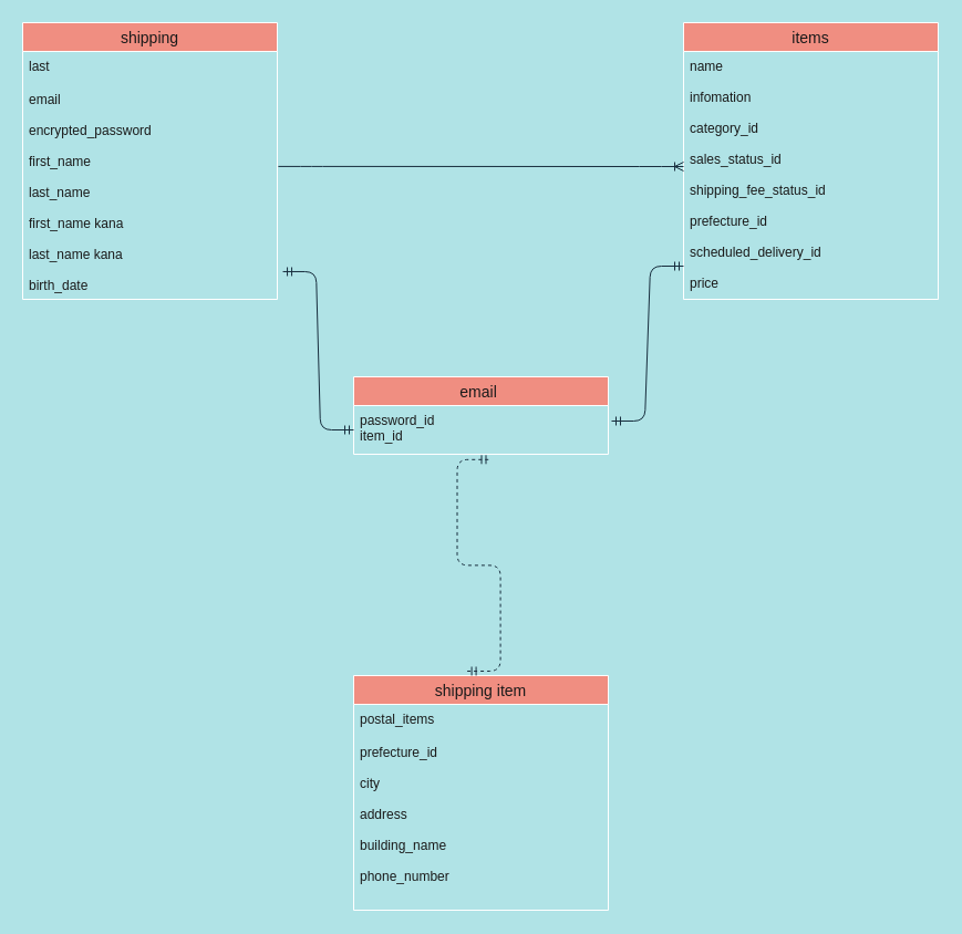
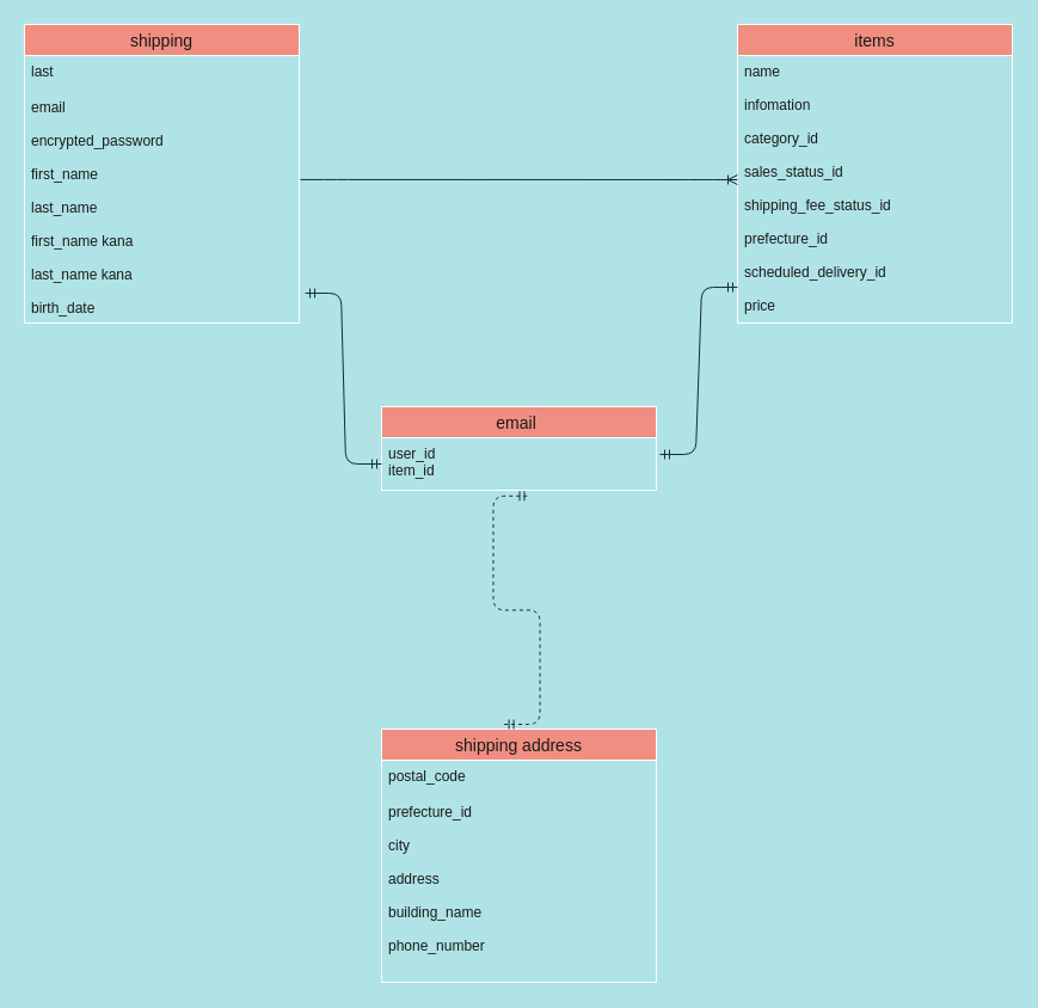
- <mxCell id="14" value="password_id&#10;item_id" style="text;strokeColor=none;fillColor=none;spacingLeft=4;spacingRight=4;overflow=hidden;rotatable=0;points=[[0,0.5],[1,0.5]];portConstraint=eastwest;fontSize=12;fontColor=#1A1A1A;" vertex="1" parent="13"><mxGeometry y="26" width="230" height="44" as="geometry" /></mxCell>
+ <mxCell id="14" value="user_id&#10;item_id" style="text;strokeColor=none;fillColor=none;spacingLeft=4;spacingRight=4;overflow=hidden;rotatable=0;points=[[0,0.5],[1,0.5]];portConstraint=eastwest;fontSize=12;fontColor=#1A1A1A;" vertex="1" parent="13"><mxGeometry y="26" width="230" height="44" as="geometry" /></mxCell>
- <mxCell id="10" value="shipping item" style="swimlane;fontStyle=0;childLayout=stackLayout;horizontal=1;startSize=26;horizontalStack=0;resizeParent=1;resizeParentMax=0;resizeLast=0;collapsible=1;marginBottom=0;align=center;fontSize=14;fillColor=#F08E81;strokeColor=#FFFFFF;fontColor=#1A1A1A;" parent="1" vertex="1"><mxGeometry x="319" y="610" width="230" height="212" as="geometry" /></mxCell>
+ <mxCell id="10" value="shipping address" style="swimlane;fontStyle=0;childLayout=stackLayout;horizontal=1;startSize=26;horizontalStack=0;resizeParent=1;resizeParentMax=0;resizeLast=0;collapsible=1;marginBottom=0;align=center;fontSize=14;fillColor=#F08E81;strokeColor=#FFFFFF;fontColor=#1A1A1A;" parent="1" vertex="1"><mxGeometry x="319" y="610" width="230" height="212" as="geometry" /></mxCell>
- <mxCell id="11" value="postal_items" style="text;strokeColor=none;fillColor=none;spacingLeft=4;spacingRight=4;overflow=hidden;rotatable=0;points=[[0,0.5],[1,0.5]];portConstraint=eastwest;fontSize=12;fontColor=#1A1A1A;" parent="10" vertex="1"><mxGeometry y="26" width="230" height="30" as="geometry" /></mxCell>
+ <mxCell id="11" value="postal_code" style="text;strokeColor=none;fillColor=none;spacingLeft=4;spacingRight=4;overflow=hidden;rotatable=0;points=[[0,0.5],[1,0.5]];portConstraint=eastwest;fontSize=12;fontColor=#1A1A1A;" parent="10" vertex="1"><mxGeometry y="26" width="230" height="30" as="geometry" /></mxCell>
